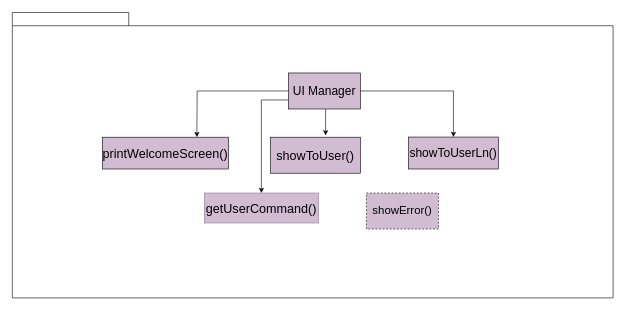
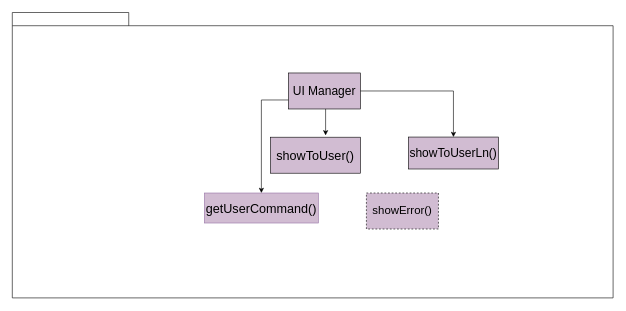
- <mxCell id="5" value="" style="endArrow=classic;html=1;entryX=0.75;entryY=0;entryDx=0;entryDy=0;exitX=0;exitY=0.5;exitDx=0;exitDy=0;rounded=0;" parent="1" source="3" target="4" edge="1"><mxGeometry width="50" height="50" relative="1" as="geometry"><mxPoint x="420" y="231" as="sourcePoint" /><mxPoint x="470" y="181" as="targetPoint" /><Array as="points"><mxPoint x="328" y="151" /></Array></mxGeometry></mxCell>
- <mxCell id="4" value="&lt;font style=&quot;font-size: 21px&quot;&gt;printWelcomeScreen()&lt;/font&gt;" style="rounded=0;whiteSpace=wrap;html=1;fillColor=#d1bcd2;" parent="1" vertex="1"><mxGeometry x="170" y="228" width="210" height="53" as="geometry" /></mxCell>
